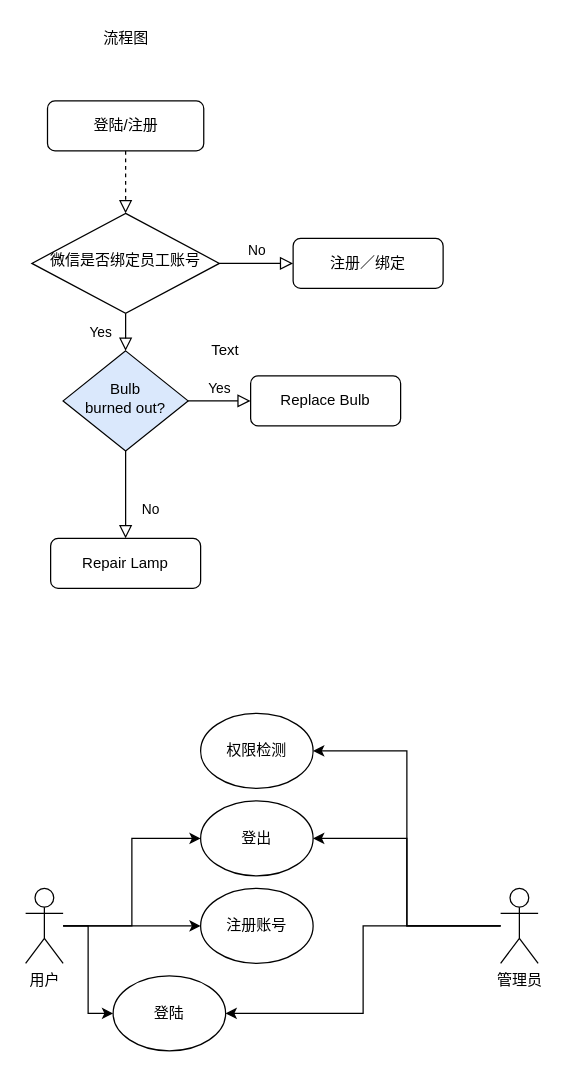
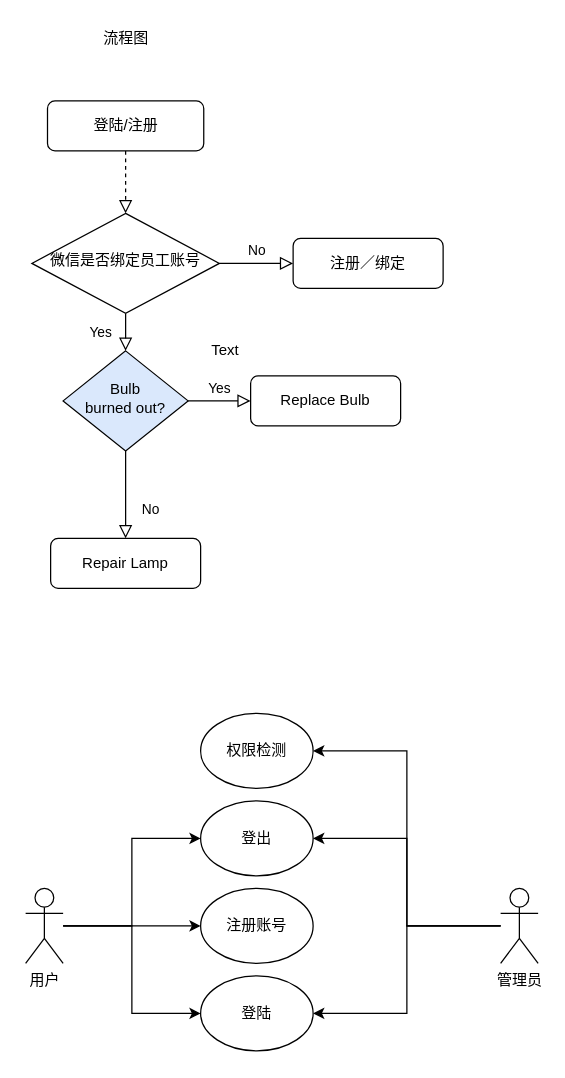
- <mxCell id="23" value="登陆" style="ellipse;whiteSpace=wrap;html=1;" vertex="1" parent="1"><mxGeometry x="90" y="780" width="90" height="60" as="geometry" /></mxCell>
+ <mxCell id="23" value="登陆" style="ellipse;whiteSpace=wrap;html=1;" vertex="1" parent="1"><mxGeometry x="160" y="780" width="90" height="60" as="geometry" /></mxCell>
